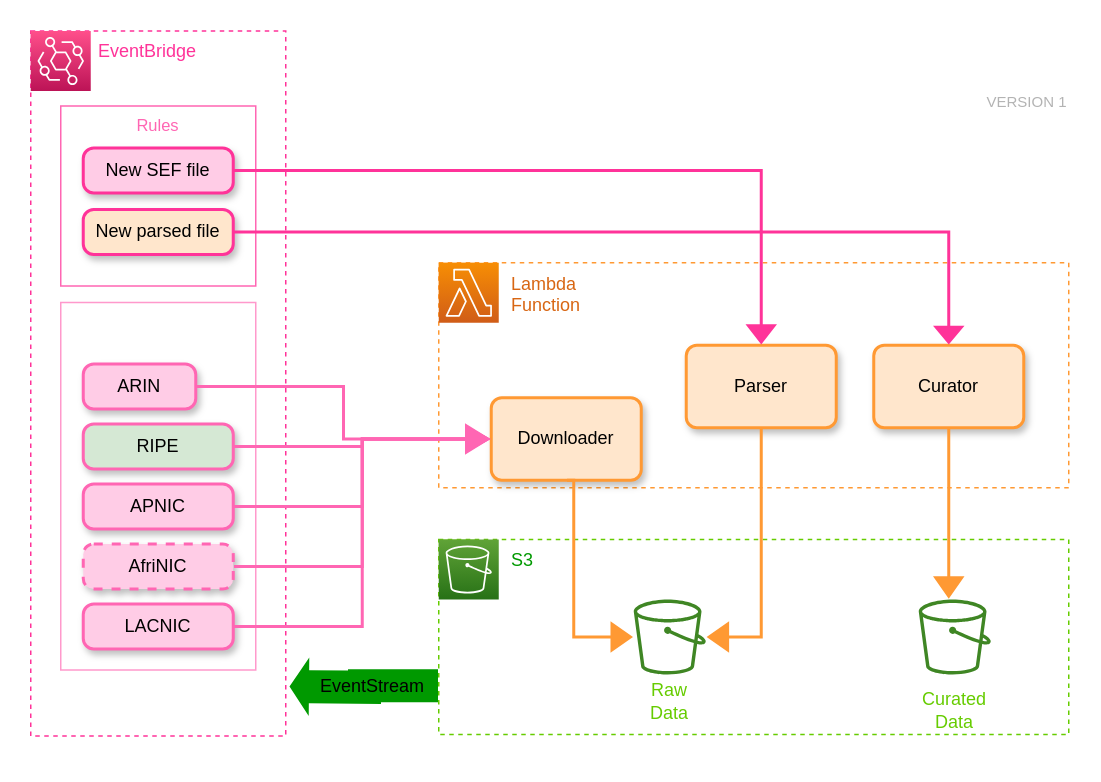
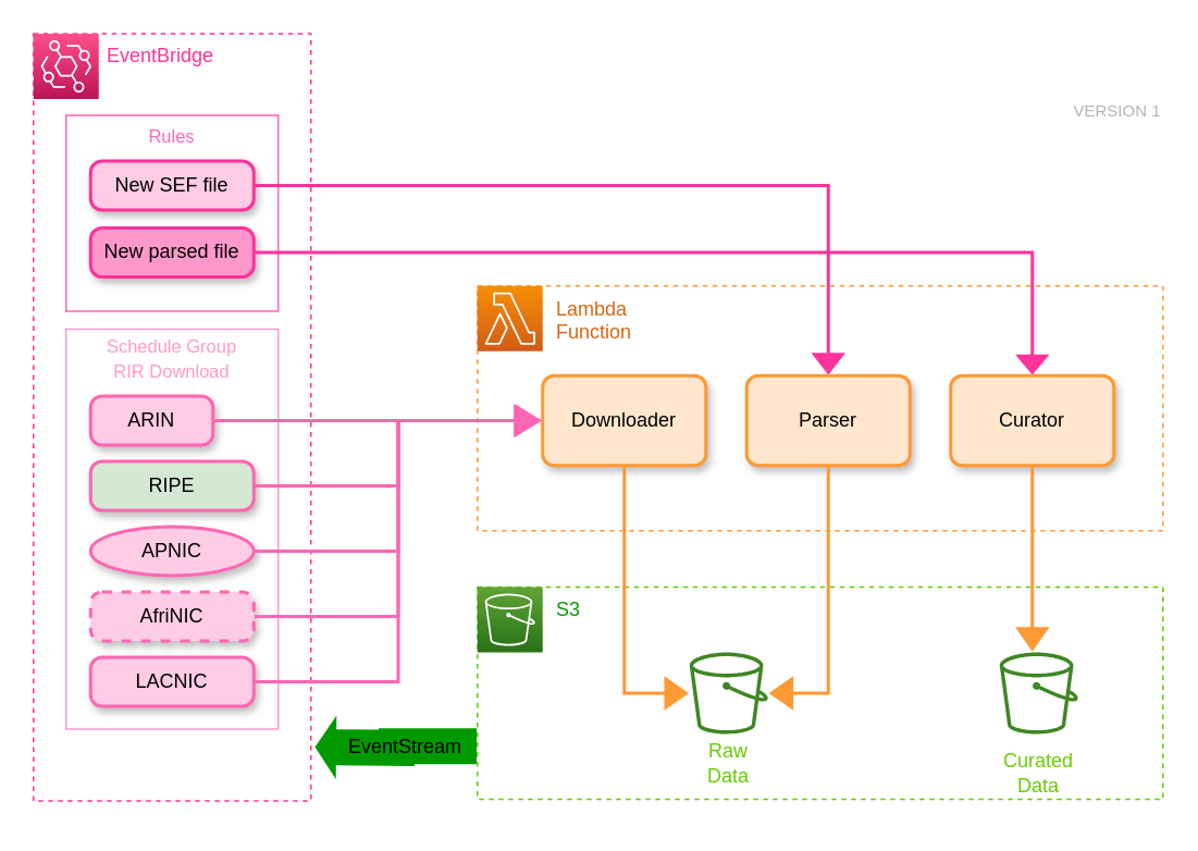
- <mxCell id="6" value="&lt;font color=&quot;#000000&quot; style=&quot;font-size: 12px;&quot;&gt;New parsed file&lt;/font&gt;" style="rounded=1;whiteSpace=wrap;html=1;absoluteArcSize=1;arcSize=14;strokeWidth=2;strokeColor=#FF3399;shadow=1;fillColor=#ffe6cc;" parent="2" vertex="1"><mxGeometry x="35" y="119" width="100" height="30" as="geometry" /></mxCell>
+ <mxCell id="6" value="&lt;font color=&quot;#000000&quot; style=&quot;font-size: 12px;&quot;&gt;New parsed file&lt;/font&gt;" style="rounded=1;whiteSpace=wrap;html=1;absoluteArcSize=1;arcSize=14;strokeWidth=2;strokeColor=#FF3399;shadow=1;fillColor=#FF99CC;" parent="2" vertex="1"><mxGeometry x="35" y="119" width="100" height="30" as="geometry" /></mxCell>
+ <mxCell id="15" value="&lt;font color=&quot;#ff99cc&quot; style=&quot;font-size: 11px;&quot;&gt;Schedule Group&lt;br&gt;RIR Download&lt;/font&gt;" style="text;strokeColor=none;align=center;fillColor=none;html=1;verticalAlign=middle;whiteSpace=wrap;rounded=0;fontSize=12;fontColor=#FFFFFF;" parent="2" vertex="1"><mxGeometry x="35" y="184" width="100" height="30" as="geometry" /></mxCell>
- <mxCell id="18" value="&lt;font color=&quot;#000000&quot;&gt;Downloader&lt;/font&gt;" style="rounded=1;whiteSpace=wrap;html=1;absoluteArcSize=1;arcSize=14;strokeWidth=2;shadow=1;strokeColor=#FF9933;fillColor=#FFE6CC;" parent="16" vertex="1"><mxGeometry x="35" y="90" width="100" height="55" as="geometry" /></mxCell>
+ <mxCell id="18" value="&lt;font color=&quot;#000000&quot;&gt;Downloader&lt;/font&gt;" style="rounded=1;whiteSpace=wrap;html=1;absoluteArcSize=1;arcSize=14;strokeWidth=2;shadow=1;strokeColor=#FF9933;fillColor=#FFE6CC;" parent="16" vertex="1"><mxGeometry x="40" y="55" width="100" height="55" as="geometry" /></mxCell>
- <mxCell id="11" value="&lt;font color=&quot;#000000&quot;&gt;APNIC&lt;/font&gt;" style="rounded=1;whiteSpace=wrap;html=1;absoluteArcSize=1;arcSize=14;strokeWidth=2;shadow=1;strokeColor=#FF66B3;fillColor=#FFCCE6;" parent="2" vertex="1"><mxGeometry x="35" y="302" width="100" height="30" as="geometry" /></mxCell>
+ <mxCell id="11" value="&lt;font color=&quot;#000000&quot;&gt;APNIC&lt;/font&gt;" style="ellipse;whiteSpace=wrap;html=1;absoluteArcSize=1;arcSize=14;strokeWidth=2;shadow=1;strokeColor=#FF66B3;fillColor=#FFCCE6;" parent="2" vertex="1"><mxGeometry x="35" y="302" width="100" height="30" as="geometry" /></mxCell>
